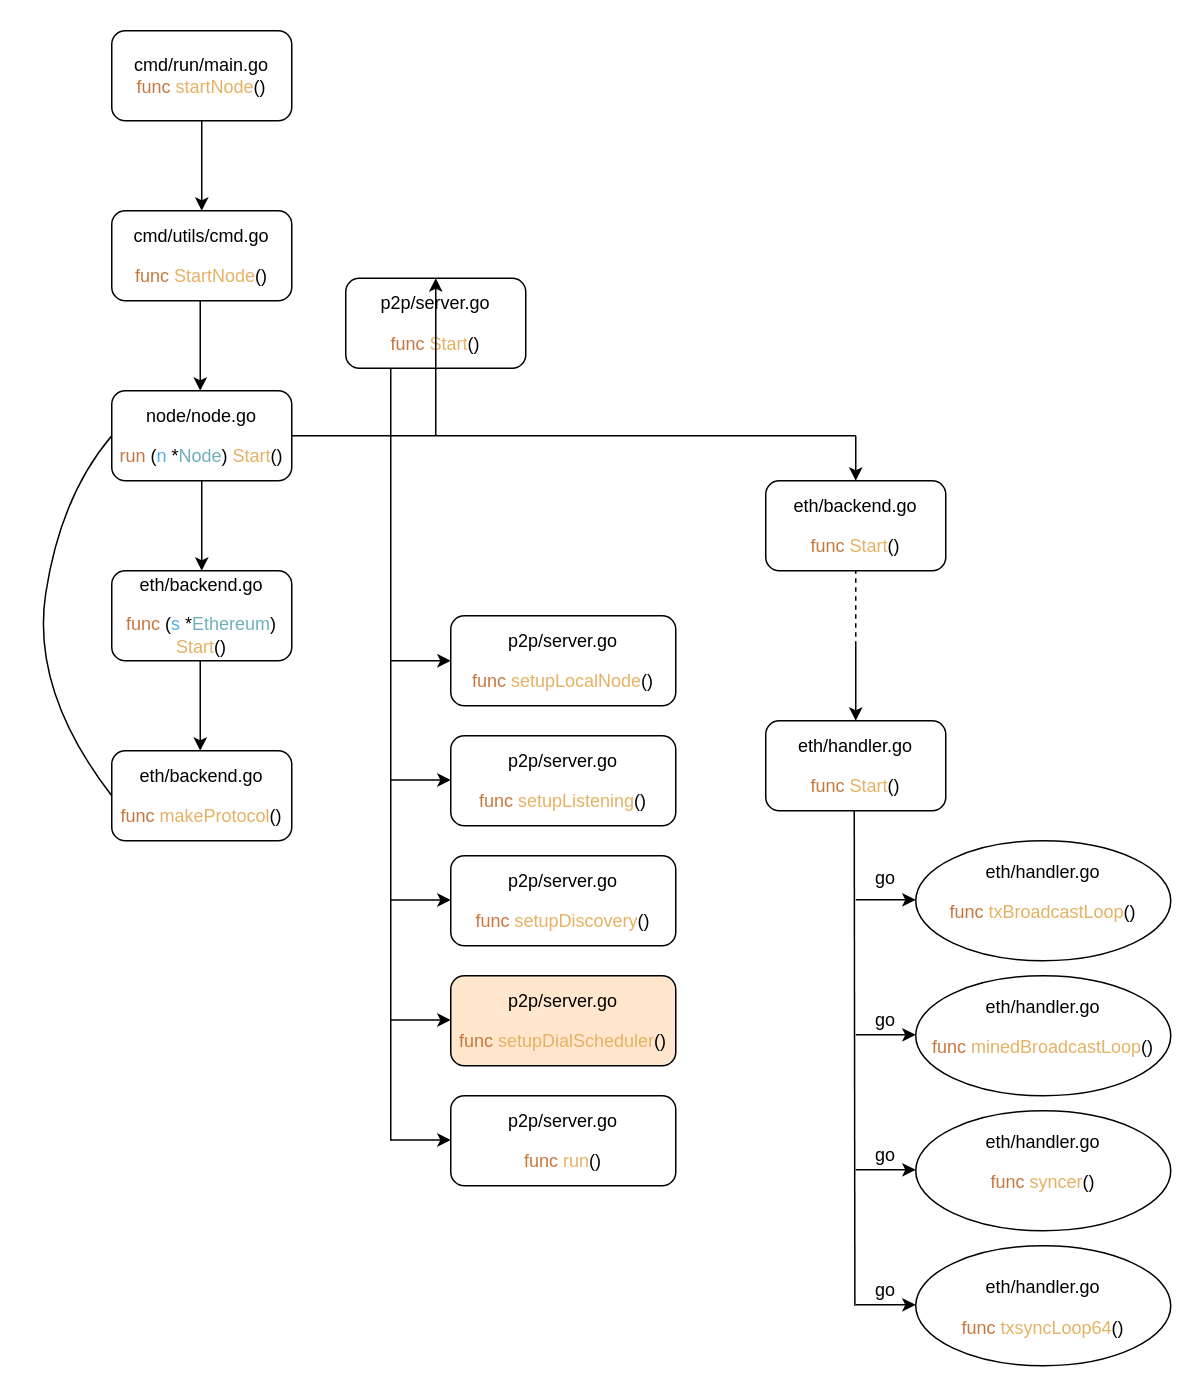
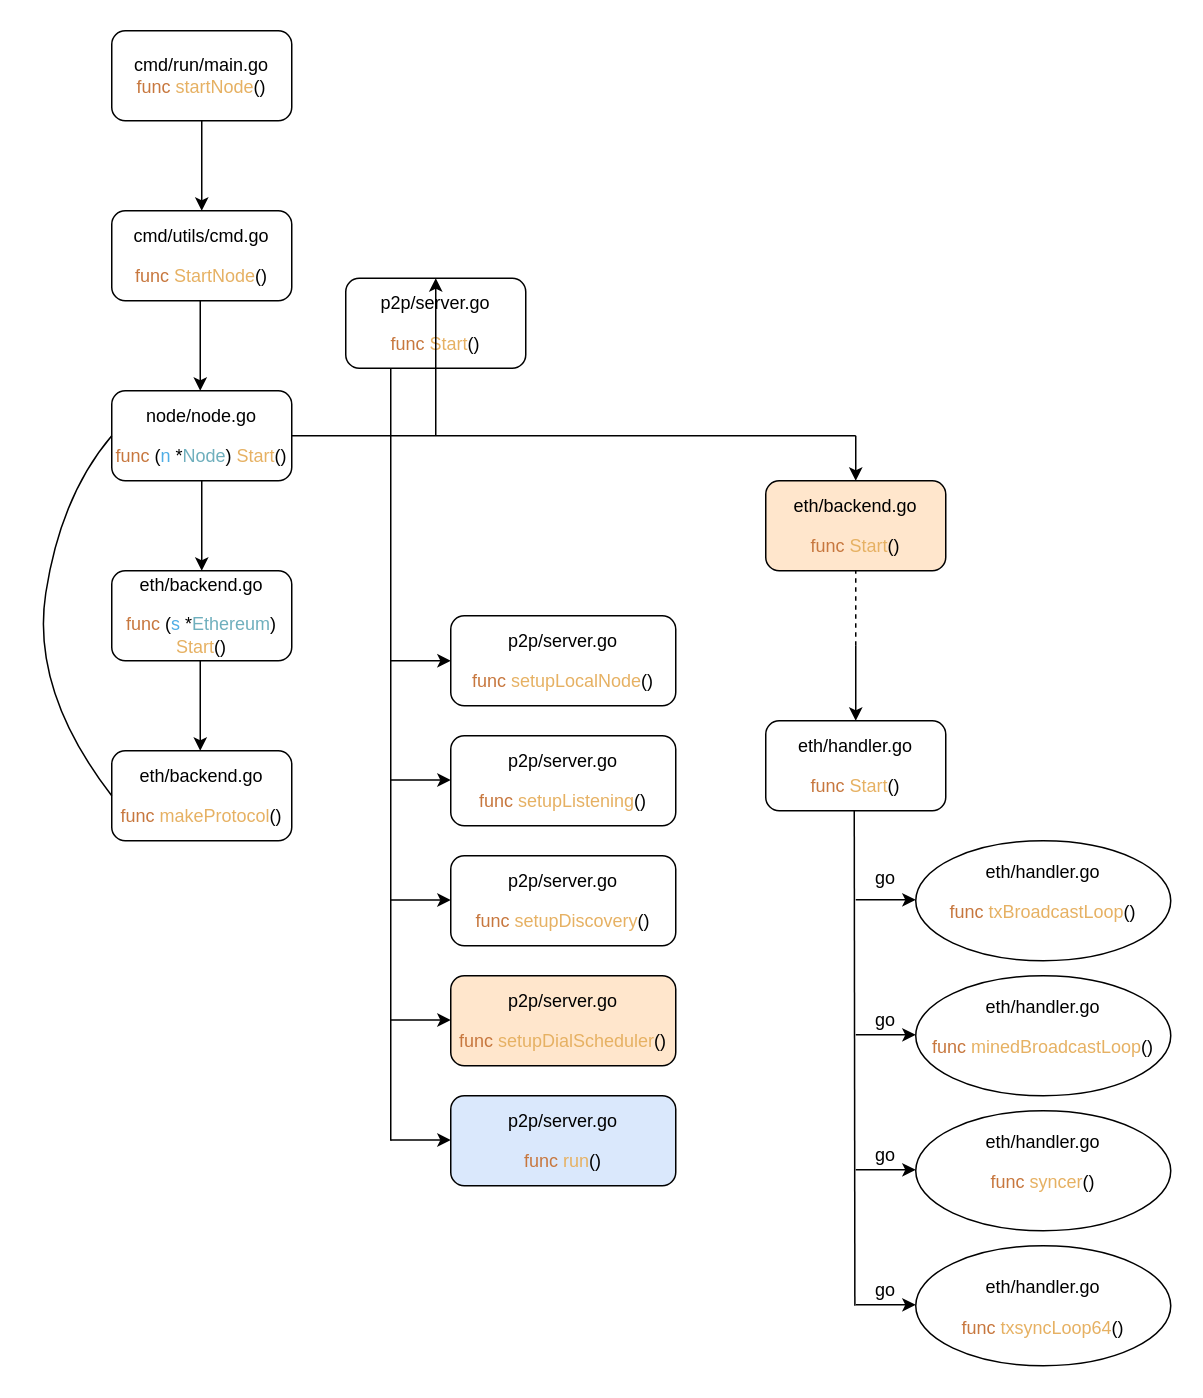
- <mxCell id="6" value="&lt;p&gt;node/node.go&lt;br&gt;&lt;/p&gt;&lt;p&gt;&lt;span style=&quot;color: rgb(199 , 119 , 62)&quot;&gt;run &lt;/span&gt;(&lt;span style=&quot;color: rgb(78 , 173 , 229)&quot;&gt;n &lt;/span&gt;*&lt;span style=&quot;color: rgb(111 , 175 , 189)&quot;&gt;Node&lt;/span&gt;) &lt;span style=&quot;color: rgb(230 , 177 , 99)&quot;&gt;Start&lt;/span&gt;()&lt;/p&gt;" style="rounded=1;whiteSpace=wrap;html=1;" parent="1" vertex="1"><mxGeometry x="74" y="260" width="120" height="60" as="geometry" /></mxCell>
+ <mxCell id="6" value="&lt;p&gt;node/node.go&lt;br&gt;&lt;/p&gt;&lt;p&gt;&lt;span style=&quot;color: rgb(199 , 119 , 62)&quot;&gt;func &lt;/span&gt;(&lt;span style=&quot;color: rgb(78 , 173 , 229)&quot;&gt;n &lt;/span&gt;*&lt;span style=&quot;color: rgb(111 , 175 , 189)&quot;&gt;Node&lt;/span&gt;) &lt;span style=&quot;color: rgb(230 , 177 , 99)&quot;&gt;Start&lt;/span&gt;()&lt;/p&gt;" style="rounded=1;whiteSpace=wrap;html=1;" parent="1" vertex="1"><mxGeometry x="74" y="260" width="120" height="60" as="geometry" /></mxCell>
- <mxCell id="27" value="&lt;p&gt;eth/backend.go&lt;br&gt;&lt;/p&gt;&lt;p&gt;&lt;span style=&quot;color: rgb(199 , 119 , 62)&quot;&gt;func &lt;/span&gt;&lt;span style=&quot;color: rgb(230 , 177 , 99)&quot;&gt;Start&lt;/span&gt;()&lt;/p&gt;" style="rounded=1;whiteSpace=wrap;html=1;" parent="1" vertex="1"><mxGeometry x="510" y="320" width="120" height="60" as="geometry" /></mxCell>
+ <mxCell id="27" value="&lt;p&gt;eth/backend.go&lt;br&gt;&lt;/p&gt;&lt;p&gt;&lt;span style=&quot;color: rgb(199 , 119 , 62)&quot;&gt;func &lt;/span&gt;&lt;span style=&quot;color: rgb(230 , 177 , 99)&quot;&gt;Start&lt;/span&gt;()&lt;/p&gt;" style="rounded=1;whiteSpace=wrap;html=1;fillColor=#ffe6cc;" parent="1" vertex="1"><mxGeometry x="510" y="320" width="120" height="60" as="geometry" /></mxCell>
- <mxCell id="22" value="&lt;p&gt;p2p/server.go&lt;br&gt;&lt;/p&gt;&lt;p&gt;&lt;span style=&quot;color: rgb(199 , 119 , 62)&quot;&gt;func &lt;/span&gt;&lt;span style=&quot;color: rgb(230 , 177 , 99)&quot;&gt;run&lt;/span&gt;()&lt;/p&gt;" style="rounded=1;whiteSpace=wrap;html=1;" parent="1" vertex="1"><mxGeometry x="300" y="730" width="150" height="60" as="geometry" /></mxCell>
+ <mxCell id="22" value="&lt;p&gt;p2p/server.go&lt;br&gt;&lt;/p&gt;&lt;p&gt;&lt;span style=&quot;color: rgb(199 , 119 , 62)&quot;&gt;func &lt;/span&gt;&lt;span style=&quot;color: rgb(230 , 177 , 99)&quot;&gt;run&lt;/span&gt;()&lt;/p&gt;" style="rounded=1;whiteSpace=wrap;html=1;fillColor=#dae8fc;" parent="1" vertex="1"><mxGeometry x="300" y="730" width="150" height="60" as="geometry" /></mxCell>
